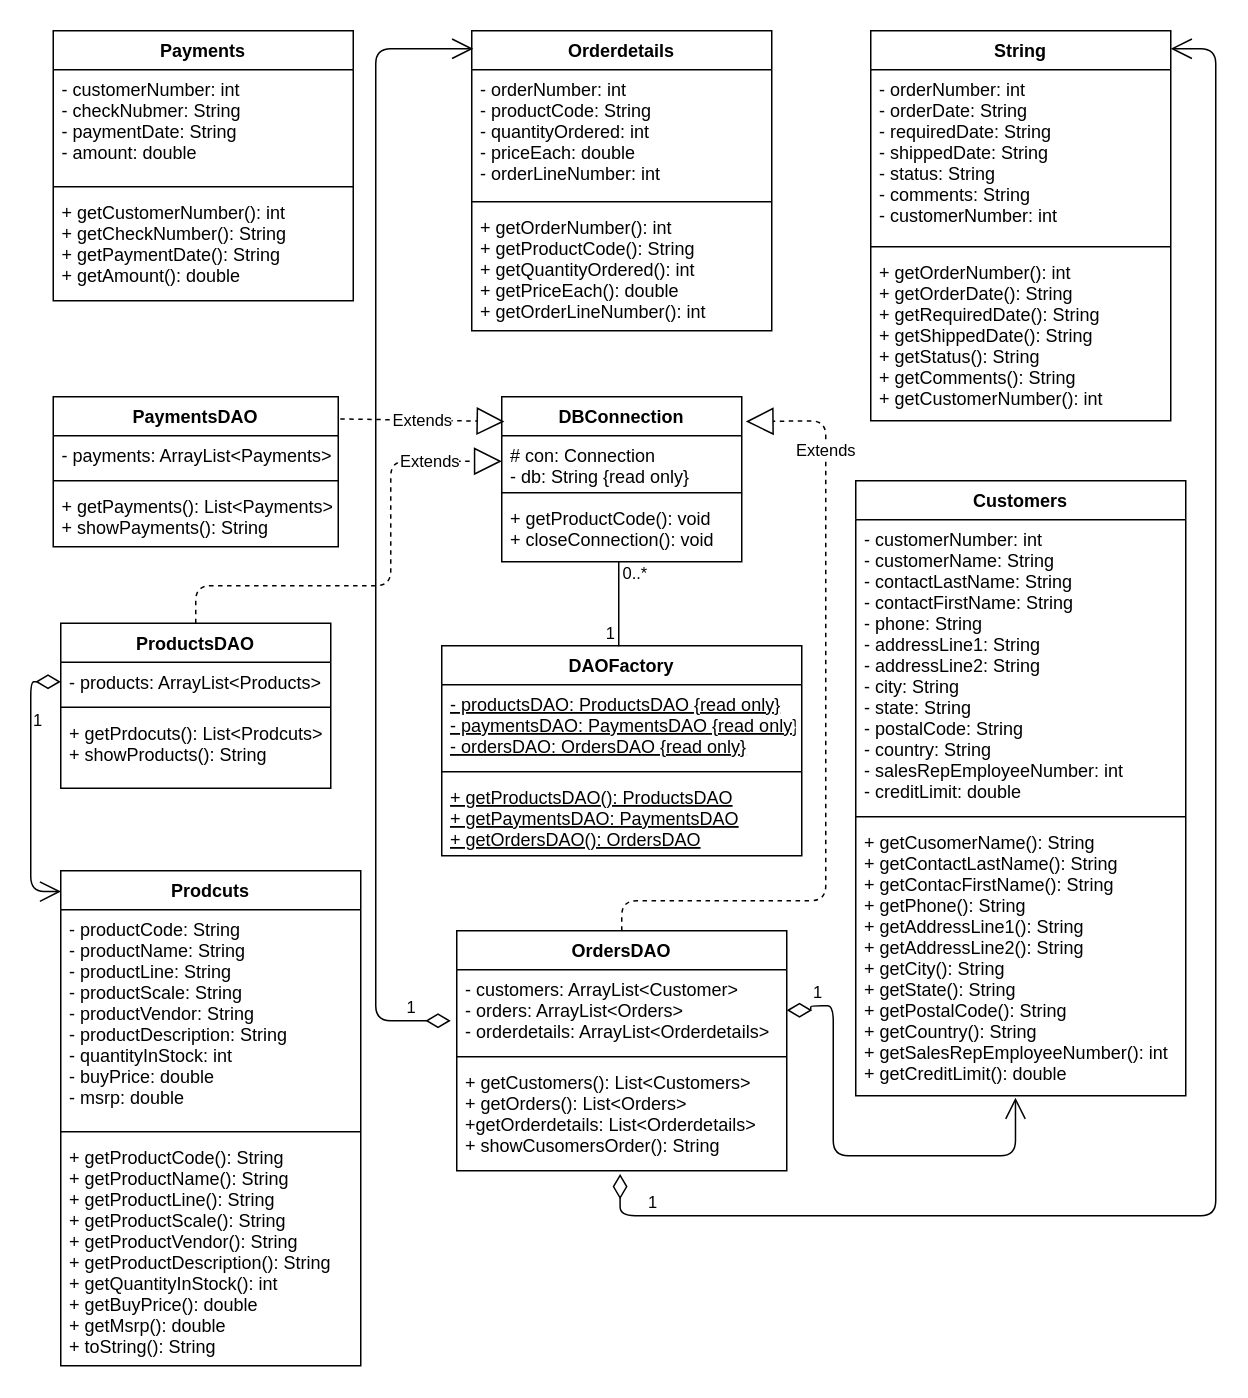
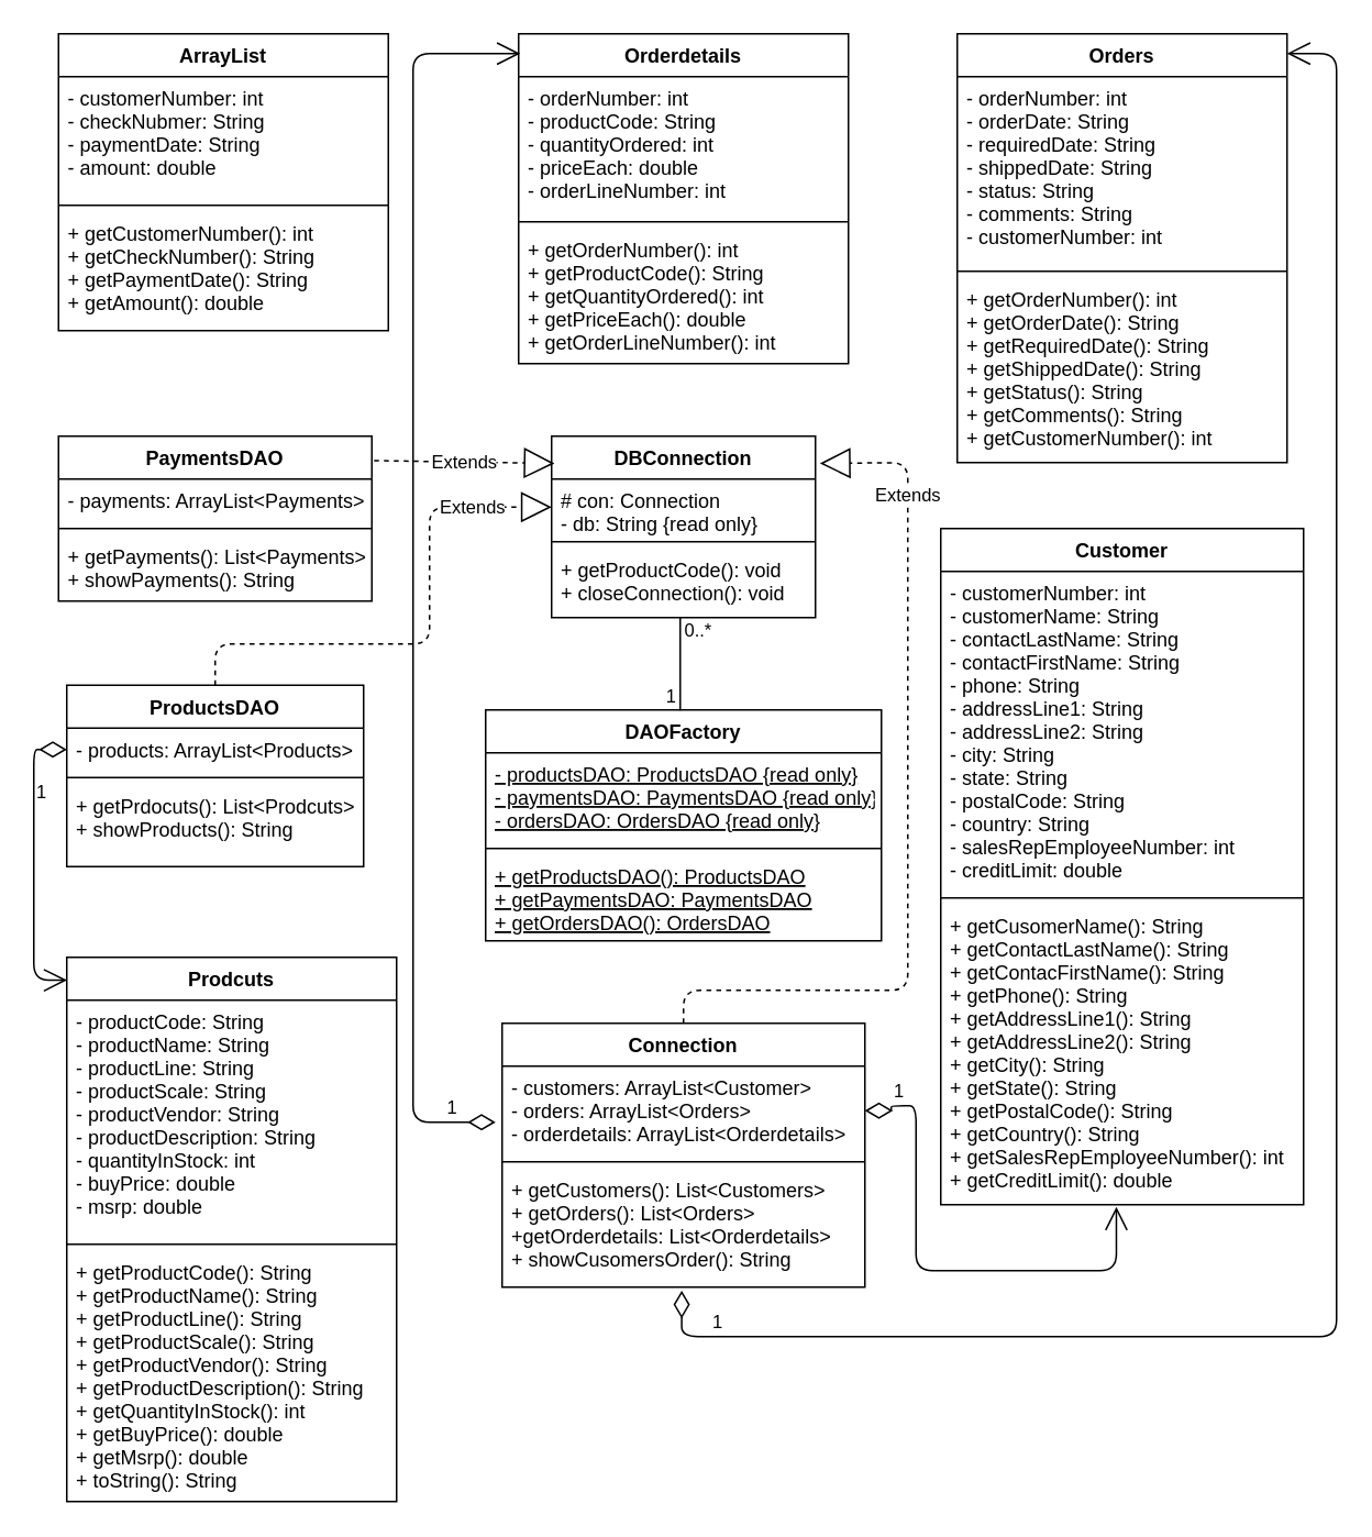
- <mxCell id="2" value="Payments" style="swimlane;fontStyle=1;align=center;verticalAlign=top;childLayout=stackLayout;horizontal=1;startSize=26;horizontalStack=0;resizeParent=1;resizeParentMax=0;resizeLast=0;collapsible=1;marginBottom=0;" vertex="1" parent="1"><mxGeometry x="35" y="20" width="200" height="180" as="geometry" /></mxCell>
+ <mxCell id="2" value="ArrayList" style="swimlane;fontStyle=1;align=center;verticalAlign=top;childLayout=stackLayout;horizontal=1;startSize=26;horizontalStack=0;resizeParent=1;resizeParentMax=0;resizeLast=0;collapsible=1;marginBottom=0;" vertex="1" parent="1"><mxGeometry x="35" y="20" width="200" height="180" as="geometry" /></mxCell>
- <mxCell id="6" value="String" style="swimlane;fontStyle=1;align=center;verticalAlign=top;childLayout=stackLayout;horizontal=1;startSize=26;horizontalStack=0;resizeParent=1;resizeParentMax=0;resizeLast=0;collapsible=1;marginBottom=0;" vertex="1" parent="1"><mxGeometry x="580" y="20" width="200" height="260" as="geometry" /></mxCell>
+ <mxCell id="6" value="Orders" style="swimlane;fontStyle=1;align=center;verticalAlign=top;childLayout=stackLayout;horizontal=1;startSize=26;horizontalStack=0;resizeParent=1;resizeParentMax=0;resizeLast=0;collapsible=1;marginBottom=0;" vertex="1" parent="1"><mxGeometry x="580" y="20" width="200" height="260" as="geometry" /></mxCell>
- <mxCell id="18" value="Customers" style="swimlane;fontStyle=1;align=center;verticalAlign=top;childLayout=stackLayout;horizontal=1;startSize=26;horizontalStack=0;resizeParent=1;resizeParentMax=0;resizeLast=0;collapsible=1;marginBottom=0;" vertex="1" parent="1"><mxGeometry x="570" y="320" width="220" height="410" as="geometry" /></mxCell>
+ <mxCell id="18" value="Customer" style="swimlane;fontStyle=1;align=center;verticalAlign=top;childLayout=stackLayout;horizontal=1;startSize=26;horizontalStack=0;resizeParent=1;resizeParentMax=0;resizeLast=0;collapsible=1;marginBottom=0;" vertex="1" parent="1"><mxGeometry x="570" y="320" width="220" height="410" as="geometry" /></mxCell>
- <mxCell id="34" value="OrdersDAO" style="swimlane;fontStyle=1;align=center;verticalAlign=top;childLayout=stackLayout;horizontal=1;startSize=26;horizontalStack=0;resizeParent=1;resizeParentMax=0;resizeLast=0;collapsible=1;marginBottom=0;" vertex="1" parent="1"><mxGeometry x="304" y="620" width="220" height="160" as="geometry" /></mxCell>
+ <mxCell id="34" value="Connection" style="swimlane;fontStyle=1;align=center;verticalAlign=top;childLayout=stackLayout;horizontal=1;startSize=26;horizontalStack=0;resizeParent=1;resizeParentMax=0;resizeLast=0;collapsible=1;marginBottom=0;" vertex="1" parent="1"><mxGeometry x="304" y="620" width="220" height="160" as="geometry" /></mxCell>
